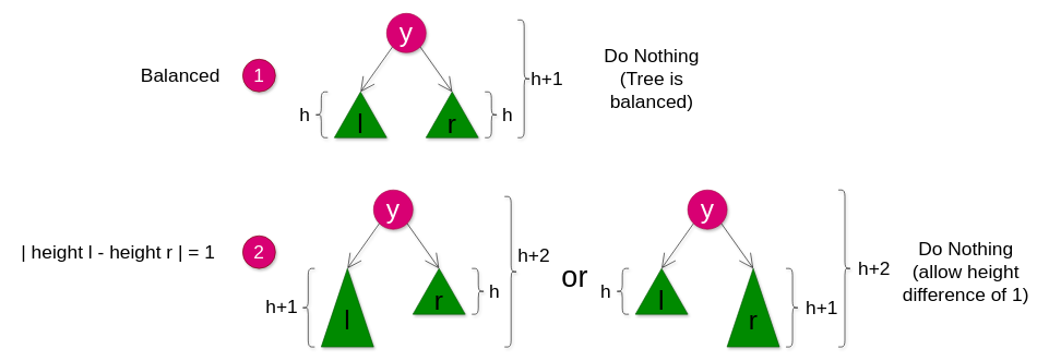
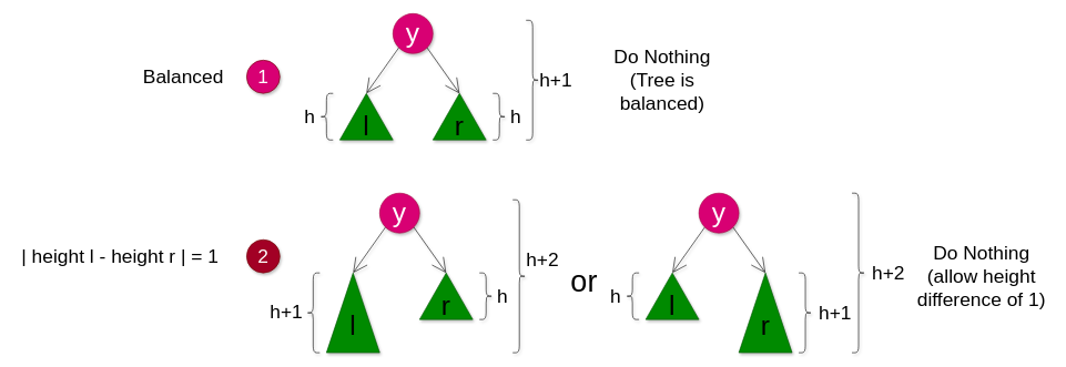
- <mxCell id="27" value="2" style="ellipse;whiteSpace=wrap;html=1;aspect=fixed;shadow=1;fontSize=29;verticalAlign=middle;fillColor=#d80073;strokeColor=#6F0000;fontColor=#ffffff;" vertex="1" parent="1"><mxGeometry x="370" y="360" width="50" height="50" as="geometry" /></mxCell>
+ <mxCell id="27" value="2" style="ellipse;whiteSpace=wrap;html=1;aspect=fixed;shadow=1;fontSize=29;verticalAlign=middle;fillColor=#a20025;strokeColor=#6F0000;fontColor=#ffffff;" vertex="1" parent="1"><mxGeometry x="370" y="360" width="50" height="50" as="geometry" /></mxCell>
